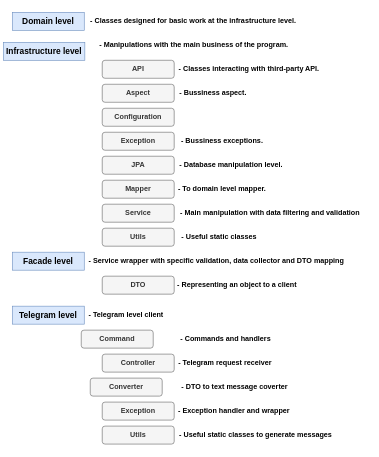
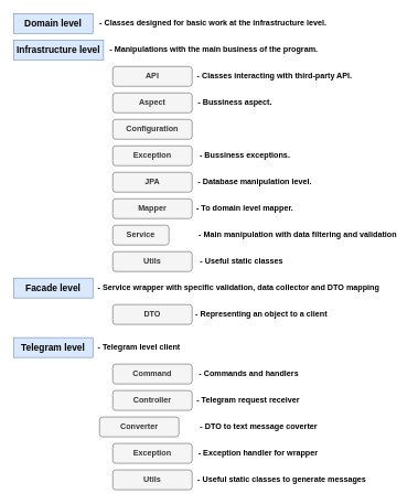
- <mxCell id="3" value="&lt;b&gt;&lt;font style=&quot;font-size: 14px;&quot;&gt;Infrastructure level&lt;/font&gt;&lt;/b&gt;" style="rounded=0;whiteSpace=wrap;html=1;fillColor=#dae8fc;strokeColor=#6c8ebf;" parent="1" vertex="1"><mxGeometry x="5" y="70" width="136" height="30" as="geometry" /></mxCell>
+ <mxCell id="3" value="&lt;b&gt;&lt;font style=&quot;font-size: 14px;&quot;&gt;Infrastructure level&lt;/font&gt;&lt;/b&gt;" style="rounded=0;whiteSpace=wrap;html=1;fillColor=#dae8fc;strokeColor=#6c8ebf;" parent="1" vertex="1"><mxGeometry y="60" width="136" height="30" as="geometry" x="20" /></mxCell>
- <mxCell id="7" value="&lt;b&gt;Service&lt;/b&gt;" style="rounded=1;whiteSpace=wrap;html=1;fillColor=#f5f5f5;fontColor=#333333;strokeColor=#666666;" parent="1" vertex="1"><mxGeometry x="170" y="340" width="120" height="30" as="geometry" /></mxCell>
+ <mxCell id="7" value="&lt;b&gt;Service&lt;/b&gt;" style="rounded=1;whiteSpace=wrap;html=1;fillColor=#f5f5f5;fontColor=#333333;strokeColor=#666666;" parent="1" vertex="1"><mxGeometry x="170" y="340" width="85" height="30" as="geometry" /></mxCell>
- <mxCell id="11" value="&lt;b&gt;Command&lt;/b&gt;" style="rounded=1;whiteSpace=wrap;html=1;fillColor=#f5f5f5;fontColor=#333333;strokeColor=#666666;" parent="1" vertex="1"><mxGeometry x="135" y="550" width="120" height="30" as="geometry" /></mxCell>
+ <mxCell id="11" value="&lt;b&gt;Command&lt;/b&gt;" style="rounded=1;whiteSpace=wrap;html=1;fillColor=#f5f5f5;fontColor=#333333;strokeColor=#666666;" parent="1" vertex="1"><mxGeometry x="170" y="550" width="120" height="30" as="geometry" /></mxCell>
- <mxCell id="35" value="&lt;b&gt;- Exception handler and wrapper&lt;/b&gt;" style="text;html=1;strokeColor=none;fillColor=none;align=center;verticalAlign=middle;whiteSpace=wrap;rounded=0;" vertex="1" parent="1"><mxGeometry x="290" y="670" width="200" height="30" as="geometry" /></mxCell>
+ <mxCell id="35" value="&lt;b&gt;- Exception handler for wrapper&lt;/b&gt;" style="text;html=1;strokeColor=none;fillColor=none;align=center;verticalAlign=middle;whiteSpace=wrap;rounded=0;" vertex="1" parent="1"><mxGeometry x="290" y="670" width="200" height="30" as="geometry" /></mxCell>
